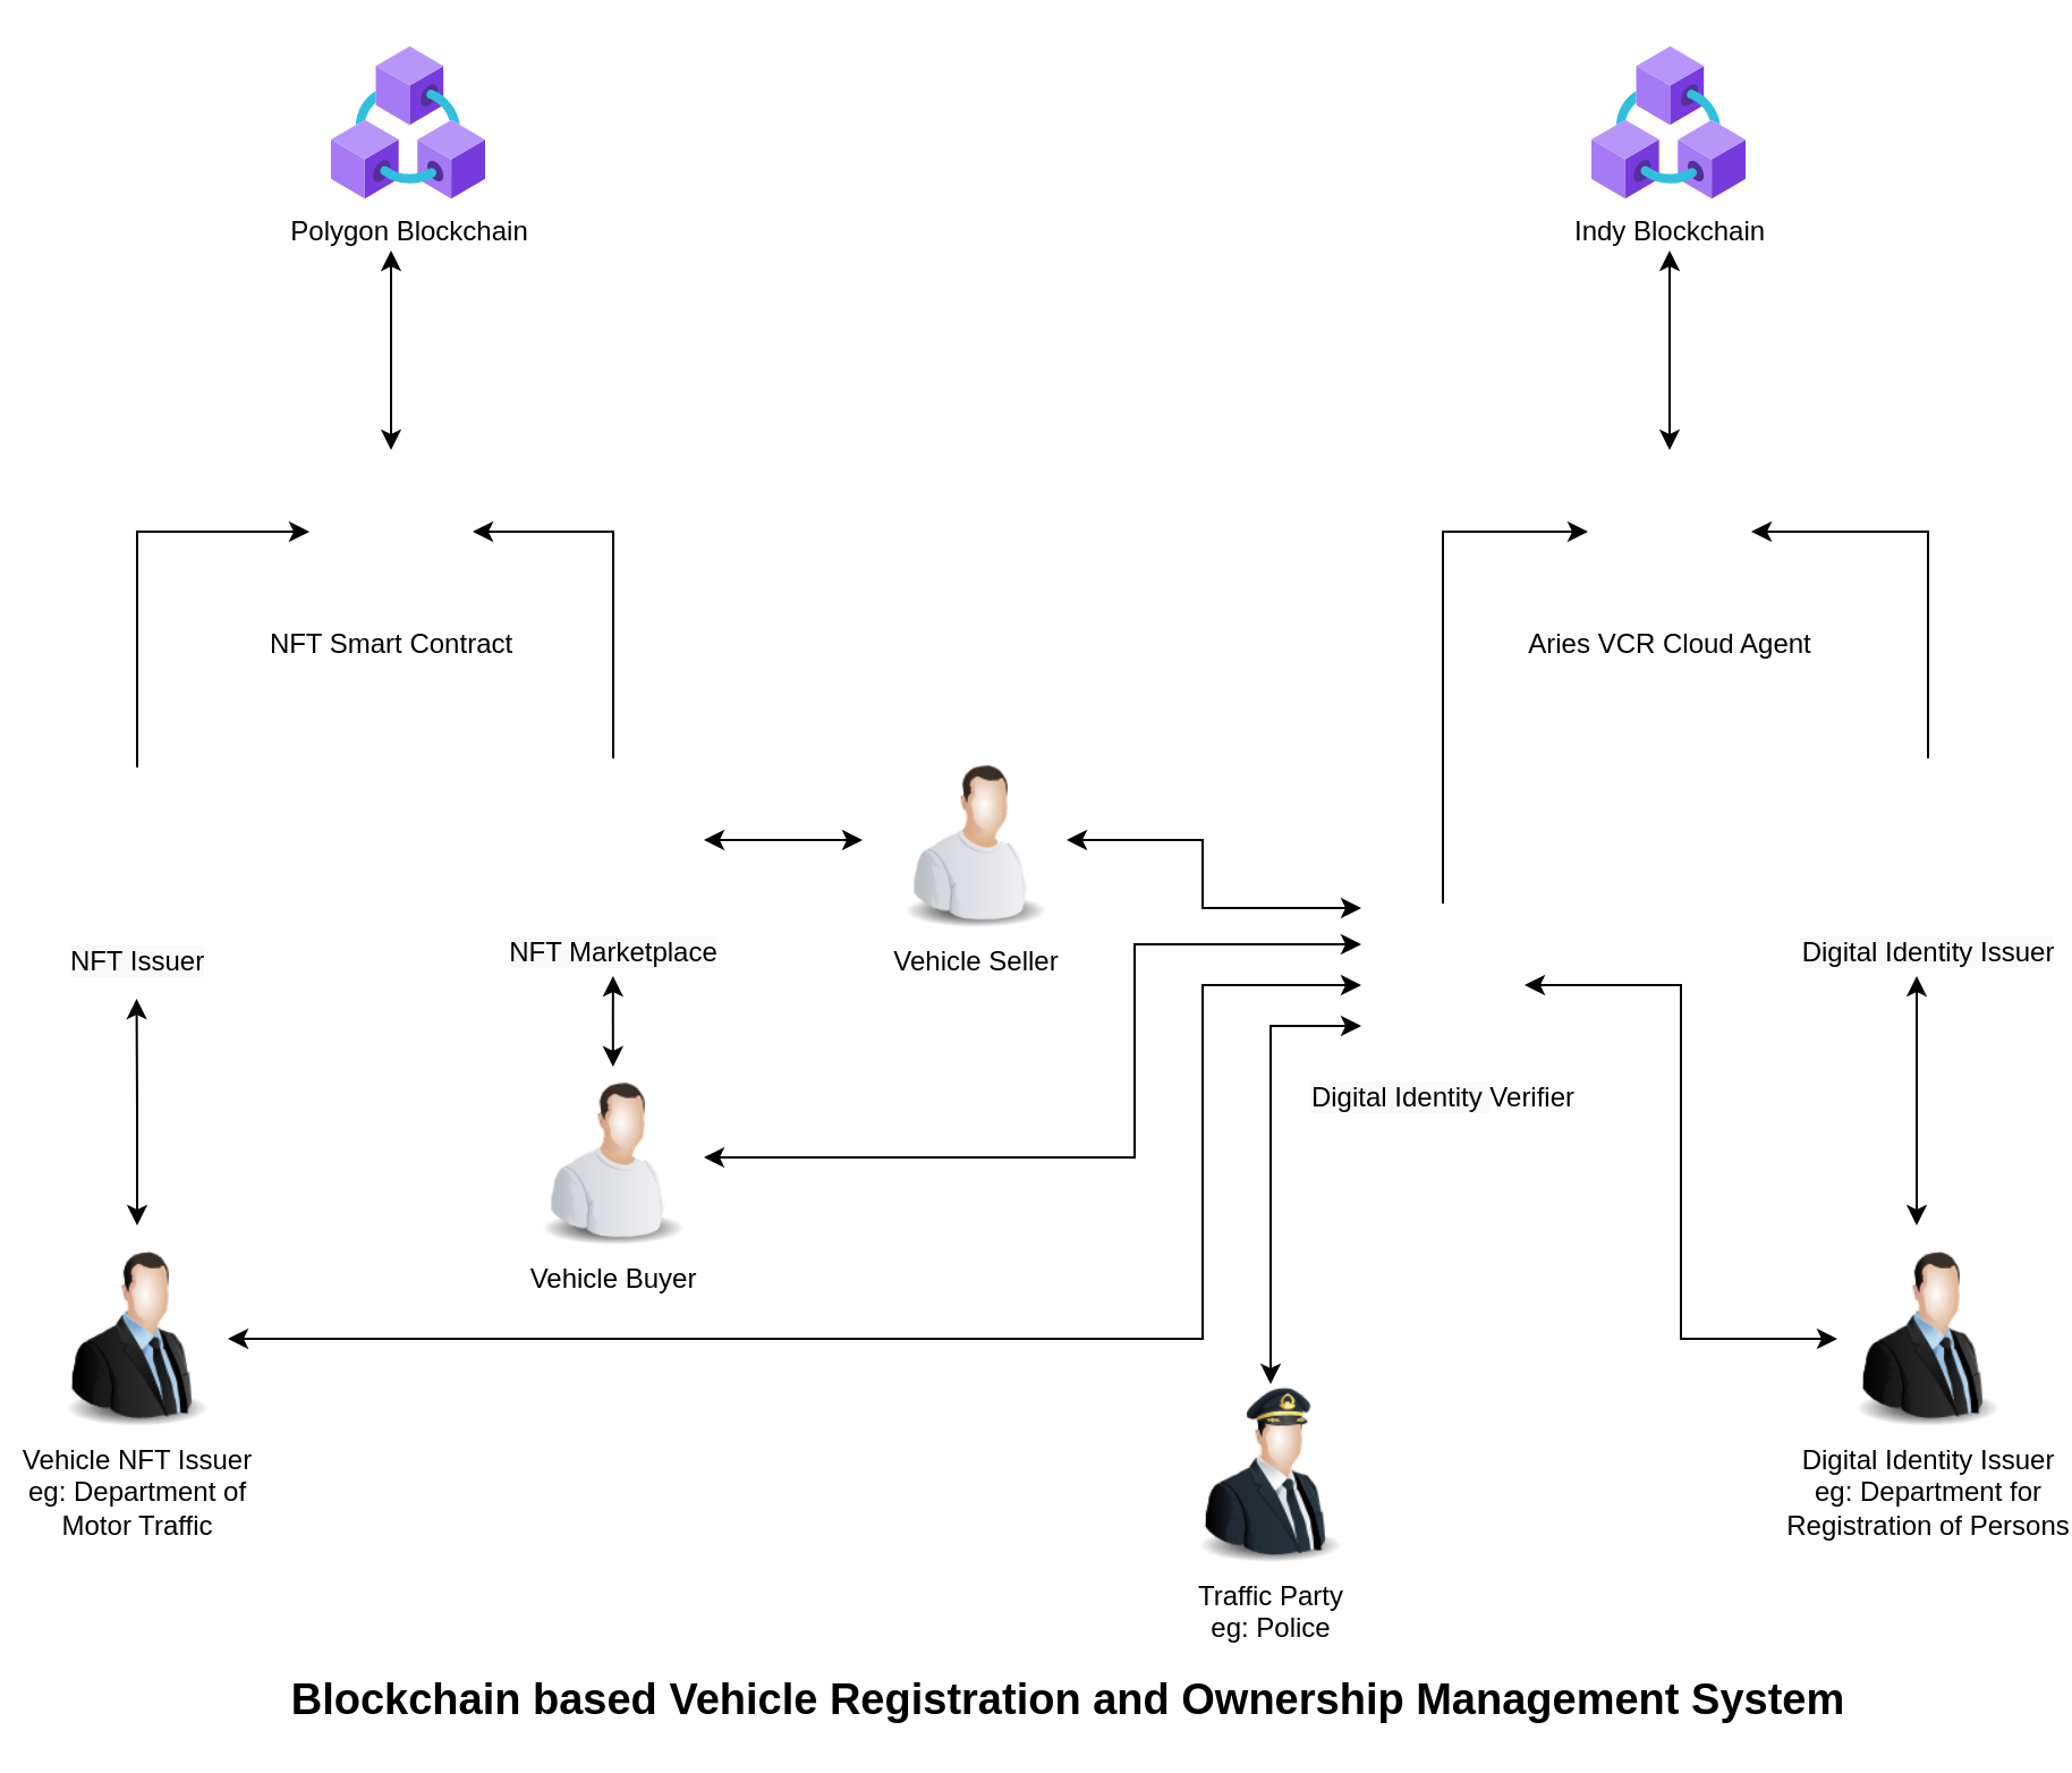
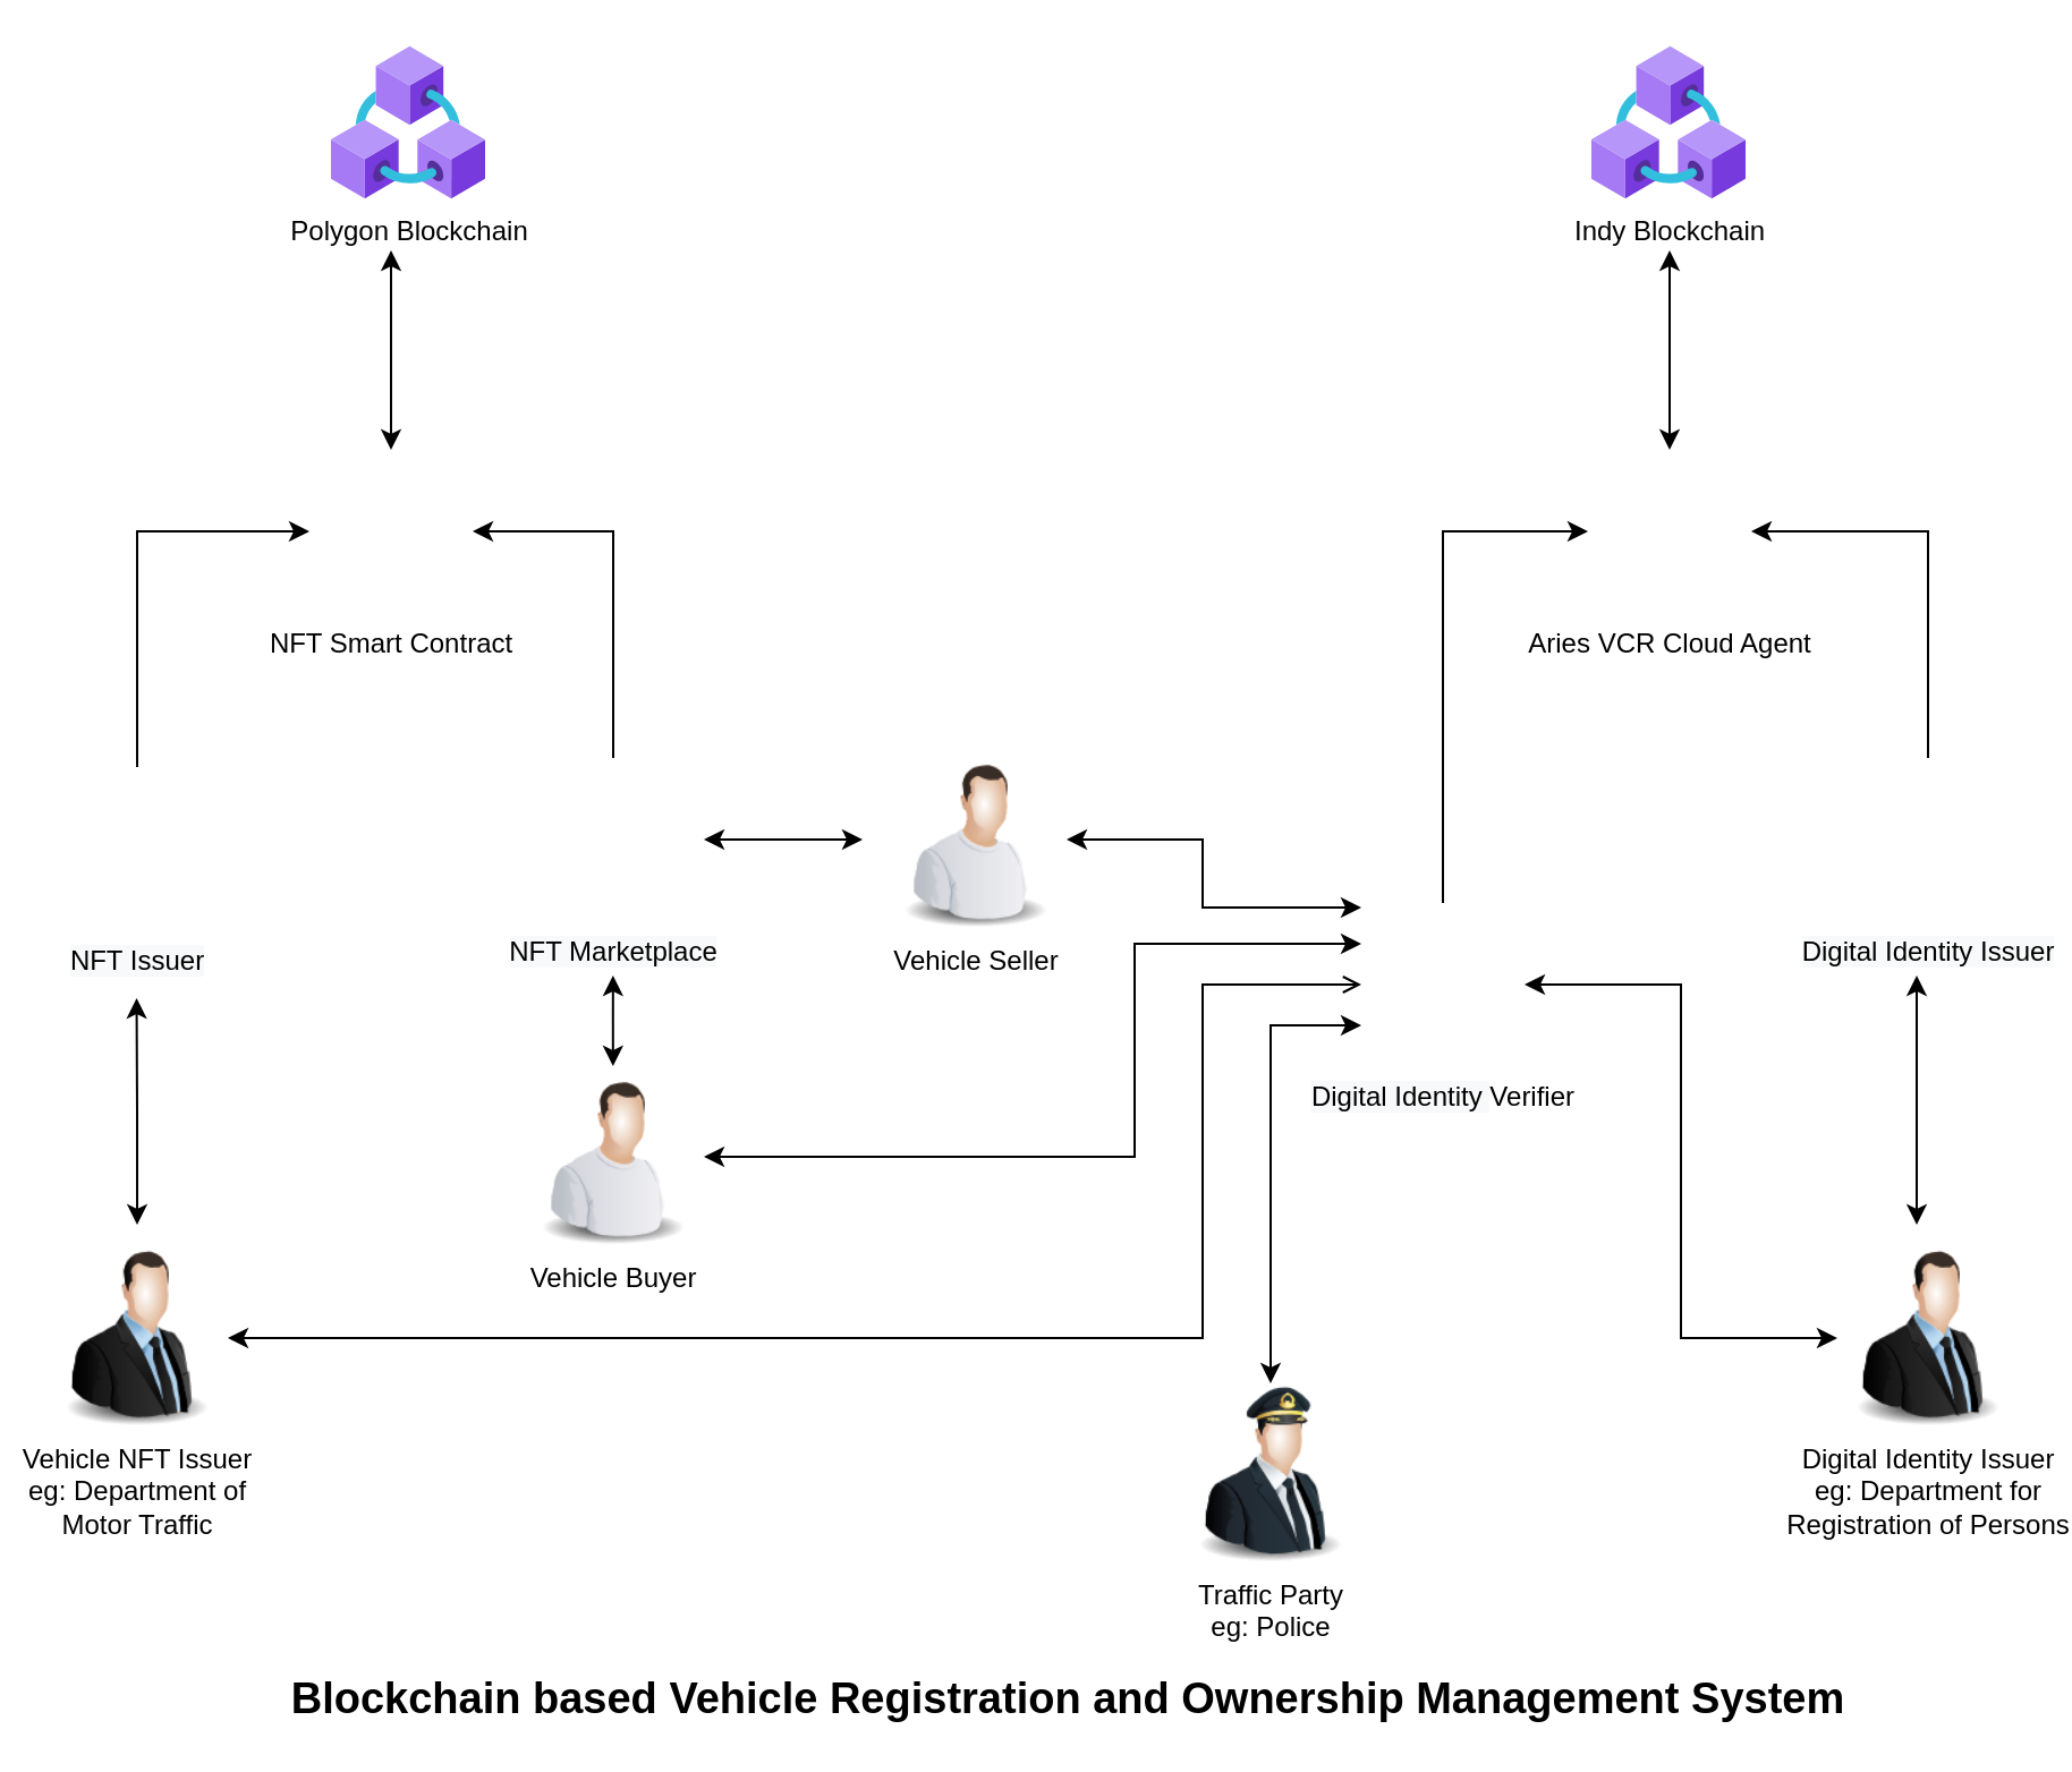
- <mxCell id="8" style="edgeStyle=orthogonalEdgeStyle;rounded=0;orthogonalLoop=1;jettySize=auto;html=1;startArrow=classic;startFill=1;endArrow=classic;endFill=1;entryX=0;entryY=0.5;entryDx=0;entryDy=0;" edge="1" parent="1" source="9" target="27"><mxGeometry relative="1" as="geometry"><mxPoint x="530" y="510" as="targetPoint" /><Array as="points"><mxPoint x="530" y="590" /><mxPoint x="530" y="434" /></Array></mxGeometry></mxCell>
+ <mxCell id="8" style="edgeStyle=orthogonalEdgeStyle;rounded=0;orthogonalLoop=1;jettySize=auto;html=1;startArrow=classic;startFill=1;endArrow=open;endFill=1;entryX=0;entryY=0.5;entryDx=0;entryDy=0;" edge="1" parent="1" source="9" target="27"><mxGeometry relative="1" as="geometry"><mxPoint x="530" y="510" as="targetPoint" /><Array as="points"><mxPoint x="530" y="590" /><mxPoint x="530" y="434" /></Array></mxGeometry></mxCell>
